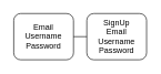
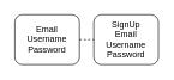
- <mxCell id="4" value="" style="endArrow=none;dashed=0;html=1;rounded=0;exitX=1;exitY=0.5;exitDx=0;exitDy=0;entryX=0;entryY=0.5;entryDx=0;entryDy=0;" edge="1" parent="1" source="2" target="3"><mxGeometry width="50" height="50" relative="1" as="geometry"><mxPoint x="380" y="300" as="sourcePoint" /><mxPoint x="430" y="250" as="targetPoint" /></mxGeometry></mxCell>
+ <mxCell id="4" value="" style="endArrow=none;dashed=1;html=1;rounded=0;exitX=1;exitY=0.5;exitDx=0;exitDy=0;entryX=0;entryY=0.5;entryDx=0;entryDy=0;" edge="1" parent="1" source="2" target="3"><mxGeometry width="50" height="50" relative="1" as="geometry"><mxPoint x="380" y="300" as="sourcePoint" /><mxPoint x="430" y="250" as="targetPoint" /></mxGeometry></mxCell>
